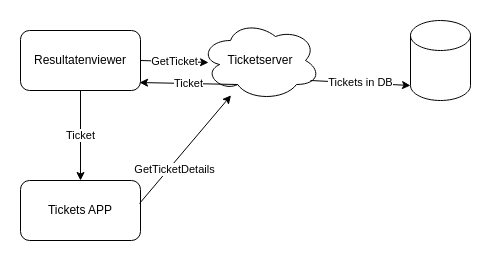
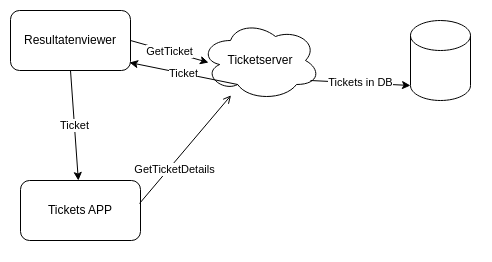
- <mxCell id="3" value="Resultatenviewer" style="rounded=1;whiteSpace=wrap;html=1;" vertex="1" parent="1"><mxGeometry x="20" y="30" width="120" height="60" as="geometry" /></mxCell>
+ <mxCell id="3" value="Resultatenviewer" style="rounded=1;whiteSpace=wrap;html=1;" vertex="1" parent="1"><mxGeometry x="10" y="10" width="120" height="60" as="geometry" /></mxCell>
- <mxCell id="9" value="" style="endArrow=classic;html=1;exitX=0.992;exitY=0.383;exitDx=0;exitDy=0;exitPerimeter=0;" edge="1" parent="1" source="5" target="4"><mxGeometry width="50" height="50" relative="1" as="geometry"><mxPoint x="140" y="230" as="sourcePoint" /><mxPoint x="190" y="180" as="targetPoint" /></mxGeometry></mxCell>
+ <mxCell id="9" value="" style="endArrow=open;html=1;exitX=0.992;exitY=0.383;exitDx=0;exitDy=0;exitPerimeter=0;" edge="1" parent="1" source="5" target="4"><mxGeometry width="50" height="50" relative="1" as="geometry"><mxPoint x="140" y="230" as="sourcePoint" /><mxPoint x="190" y="180" as="targetPoint" /></mxGeometry></mxCell>
